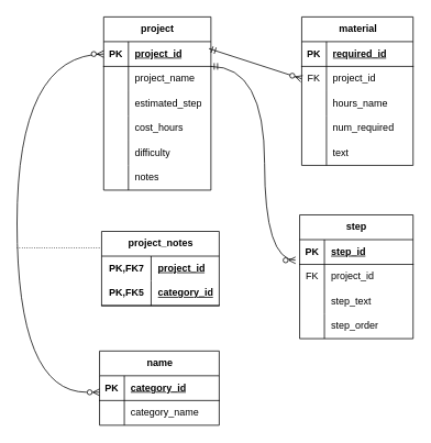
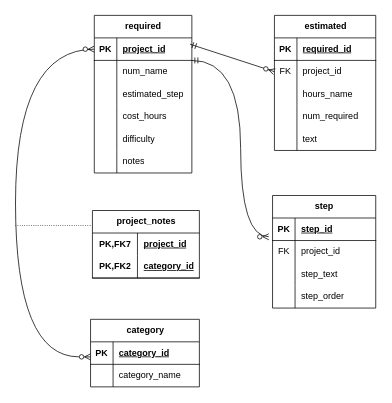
- <mxCell id="2" value="project" style="shape=table;startSize=30;container=1;collapsible=1;childLayout=tableLayout;fixedRows=1;rowLines=0;fontStyle=1;align=center;resizeLast=1;html=1;" parent="1" vertex="1"><mxGeometry x="125" y="20" width="130" height="210" as="geometry" /></mxCell>
+ <mxCell id="2" value="required" style="shape=table;startSize=30;container=1;collapsible=1;childLayout=tableLayout;fixedRows=1;rowLines=0;fontStyle=1;align=center;resizeLast=1;html=1;" parent="1" vertex="1"><mxGeometry x="125" y="20" width="130" height="210" as="geometry" /></mxCell>
- <mxCell id="21" value="material" style="shape=table;startSize=30;container=1;collapsible=1;childLayout=tableLayout;fixedRows=1;rowLines=0;fontStyle=1;align=center;resizeLast=1;html=1;" parent="1" vertex="1"><mxGeometry x="365" y="20" width="135" height="180" as="geometry" /></mxCell>
+ <mxCell id="21" value="estimated" style="shape=table;startSize=30;container=1;collapsible=1;childLayout=tableLayout;fixedRows=1;rowLines=0;fontStyle=1;align=center;resizeLast=1;html=1;" parent="1" vertex="1"><mxGeometry x="365" y="20" width="135" height="180" as="geometry" /></mxCell>
- <mxCell id="8" value="project_name" style="shape=partialRectangle;connectable=0;fillColor=none;top=0;left=0;bottom=0;right=0;align=left;spacingLeft=6;overflow=hidden;whiteSpace=wrap;html=1;" parent="6" vertex="1"><mxGeometry x="30" width="100" height="30" as="geometry"><mxRectangle width="100" height="30" as="alternateBounds" /></mxGeometry></mxCell>
+ <mxCell id="8" value="num_name" style="shape=partialRectangle;connectable=0;fillColor=none;top=0;left=0;bottom=0;right=0;align=left;spacingLeft=6;overflow=hidden;whiteSpace=wrap;html=1;" parent="6" vertex="1"><mxGeometry x="30" width="100" height="30" as="geometry"><mxRectangle width="100" height="30" as="alternateBounds" /></mxGeometry></mxCell>
- <mxCell id="62" value="PK,FK5" style="shape=partialRectangle;connectable=0;fillColor=none;top=0;left=0;bottom=0;right=0;fontStyle=1;overflow=hidden;html=1;whiteSpace=wrap;" parent="61" vertex="1"><mxGeometry width="60" height="30" as="geometry"><mxRectangle width="60" height="30" as="alternateBounds" /></mxGeometry></mxCell>
+ <mxCell id="62" value="PK,FK2" style="shape=partialRectangle;connectable=0;fillColor=none;top=0;left=0;bottom=0;right=0;fontStyle=1;overflow=hidden;html=1;whiteSpace=wrap;" parent="61" vertex="1"><mxGeometry width="60" height="30" as="geometry"><mxRectangle width="60" height="30" as="alternateBounds" /></mxGeometry></mxCell>
- <mxCell id="50" value="name" style="shape=table;startSize=30;container=1;collapsible=1;childLayout=tableLayout;fixedRows=1;rowLines=0;fontStyle=1;align=center;resizeLast=1;html=1;" parent="1" vertex="1"><mxGeometry x="120" y="425" width="145" height="90" as="geometry" /></mxCell>
+ <mxCell id="50" value="category" style="shape=table;startSize=30;container=1;collapsible=1;childLayout=tableLayout;fixedRows=1;rowLines=0;fontStyle=1;align=center;resizeLast=1;html=1;" parent="1" vertex="1"><mxGeometry x="120" y="425" width="145" height="90" as="geometry" /></mxCell>
